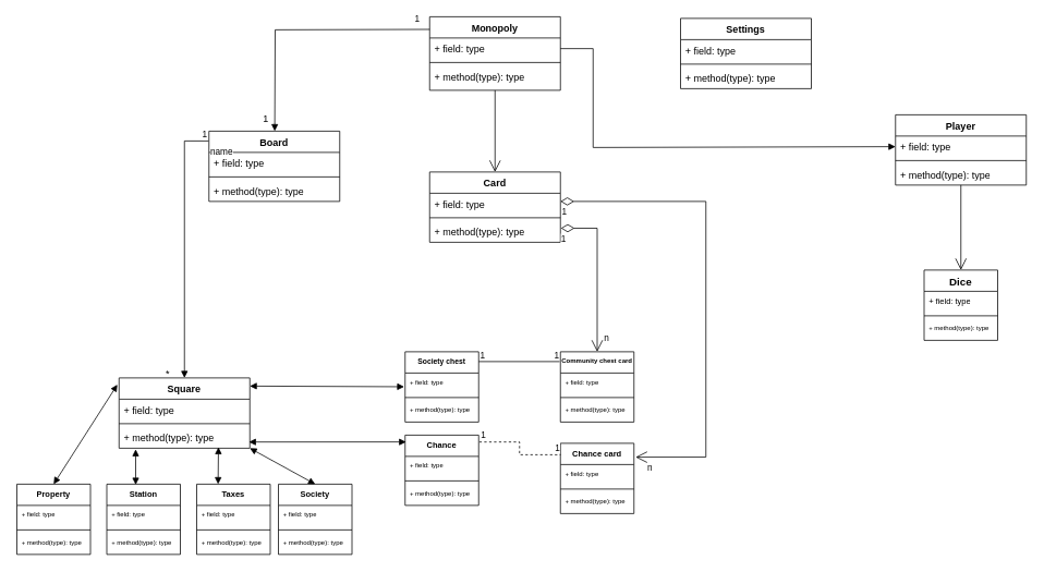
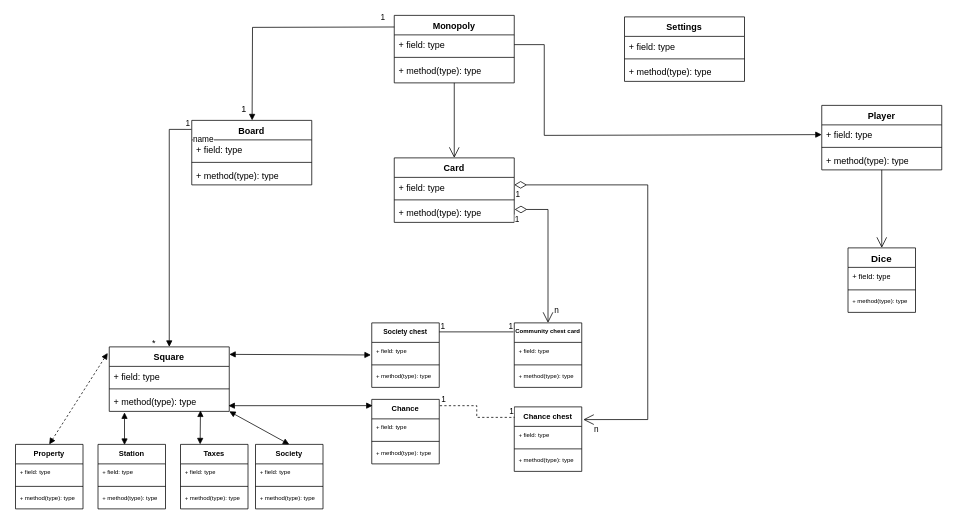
- <mxCell id="78" value="" style="endArrow=block;startArrow=block;endFill=1;startFill=1;html=1;rounded=0;exitX=-0.013;exitY=0.095;exitDx=0;exitDy=0;entryX=0.5;entryY=0;entryDx=0;entryDy=0;exitPerimeter=0;" edge="1" parent="1" source="6" target="32"><mxGeometry width="160" relative="1" as="geometry"><mxPoint x="-55" y="422" as="sourcePoint" /><mxPoint x="135" y="373" as="targetPoint" /></mxGeometry></mxCell>
+ <mxCell id="78" value="" style="endArrow=block;startArrow=block;endFill=1;startFill=1;html=1;rounded=0;exitX=-0.013;exitY=0.095;exitDx=0;exitDy=0;entryX=0.5;entryY=0;entryDx=0;entryDy=0;exitPerimeter=0;dashed=1;" edge="1" parent="1" source="6" target="32"><mxGeometry width="160" relative="1" as="geometry"><mxPoint x="-55" y="422" as="sourcePoint" /><mxPoint x="135" y="373" as="targetPoint" /></mxGeometry></mxCell>
- <mxCell id="60" value="Chance card" style="swimlane;fontStyle=1;align=center;verticalAlign=top;childLayout=stackLayout;horizontal=1;startSize=26;horizontalStack=0;resizeParent=1;resizeParentMax=0;resizeLast=0;collapsible=1;marginBottom=0;whiteSpace=wrap;html=1;fontSize=10;" vertex="1" parent="1"><mxGeometry x="685" y="542" width="90" height="86" as="geometry" /></mxCell>
+ <mxCell id="60" value="Chance chest" style="swimlane;fontStyle=1;align=center;verticalAlign=top;childLayout=stackLayout;horizontal=1;startSize=26;horizontalStack=0;resizeParent=1;resizeParentMax=0;resizeLast=0;collapsible=1;marginBottom=0;whiteSpace=wrap;html=1;fontSize=10;" vertex="1" parent="1"><mxGeometry x="685" y="542" width="90" height="86" as="geometry" /></mxCell>
